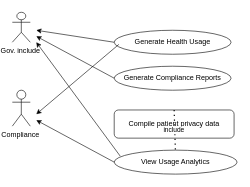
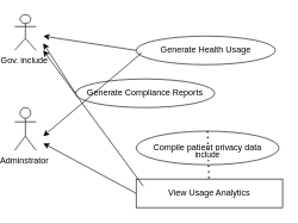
- <mxCell id="4" value="&lt;meta charset=&quot;utf-8&quot;&gt;Generate Compliance Reports" style="ellipse;whiteSpace=wrap;html=1;" vertex="1" parent="1"><mxGeometry x="190" y="110" width="195" height="40" as="geometry" /></mxCell>
+ <mxCell id="4" value="&lt;meta charset=&quot;utf-8&quot;&gt;Generate Compliance Reports" style="ellipse;whiteSpace=wrap;html=1;" vertex="1" parent="1"><mxGeometry x="105" y="110" width="195" height="40" as="geometry" /></mxCell>
- <mxCell id="6" value="&lt;meta charset=&quot;utf-8&quot;&gt;Compile patient privacy data" style="whiteSpace=wrap;html=1;rounded=1;" vertex="1" parent="1"><mxGeometry x="190" y="183" width="200" height="47" as="geometry" /></mxCell>
+ <mxCell id="6" value="&lt;meta charset=&quot;utf-8&quot;&gt;Compile patient privacy data" style="ellipse;whiteSpace=wrap;html=1;" vertex="1" parent="1"><mxGeometry x="190" y="183" width="200" height="47" as="geometry" /></mxCell>
- <mxCell id="7" value="Compliance&amp;nbsp;" style="shape=umlActor;verticalLabelPosition=bottom;verticalAlign=top;html=1;outlineConnect=0;" vertex="1" parent="1"><mxGeometry x="20" y="150" width="30" height="60" as="geometry" /></mxCell>
+ <mxCell id="7" value="Adminstrator&amp;nbsp;" style="shape=umlActor;verticalLabelPosition=bottom;verticalAlign=top;html=1;outlineConnect=0;" vertex="1" parent="1"><mxGeometry x="20" y="150" width="30" height="60" as="geometry" /></mxCell>
- <mxCell id="5" value="&lt;meta charset=&quot;utf-8&quot;&gt;View Usage Analytics" style="ellipse;whiteSpace=wrap;html=1;" vertex="1" parent="1"><mxGeometry x="190" y="250" width="205" height="40" as="geometry" /></mxCell>
+ <mxCell id="5" value="&lt;meta charset=&quot;utf-8&quot;&gt;View Usage Analytics" style="whiteSpace=wrap;html=1;rounded=0;" vertex="1" parent="1"><mxGeometry x="190" y="250" width="205" height="40" as="geometry" /></mxCell>
